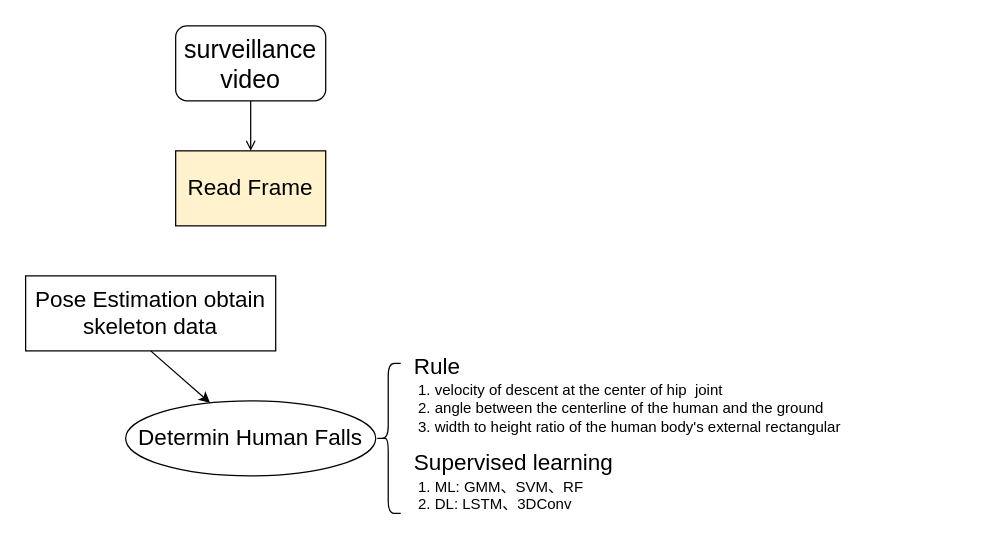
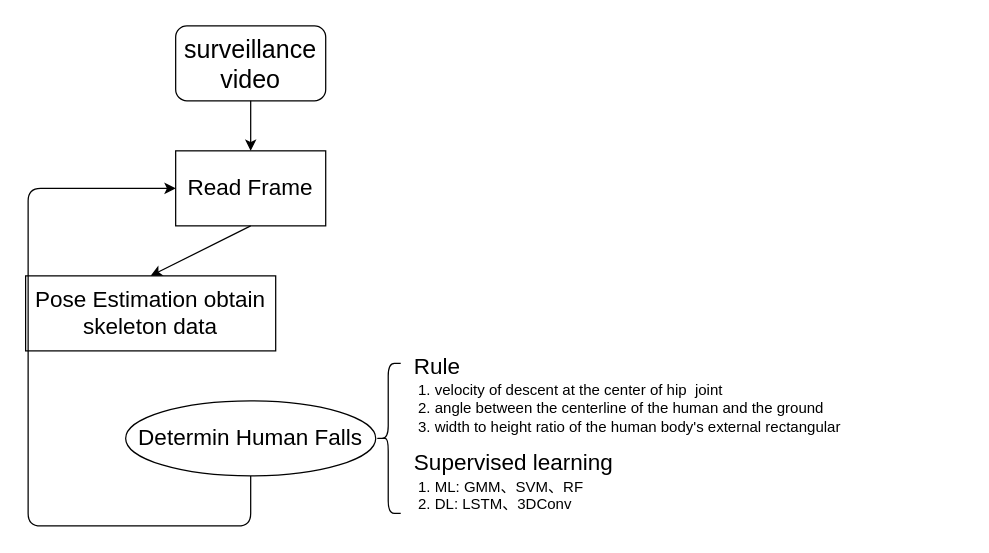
- <mxCell id="7" value="" style="endArrow=open;html=1;exitX=0.5;exitY=1;exitDx=0;exitDy=0;" edge="1" parent="1" source="2" target="6"><mxGeometry width="50" height="50" relative="1" as="geometry"><mxPoint x="122" y="250" as="sourcePoint" /><mxPoint x="172" y="200" as="targetPoint" /></mxGeometry></mxCell>
+ <mxCell id="7" value="" style="endArrow=classic;html=1;exitX=0.5;exitY=1;exitDx=0;exitDy=0;" edge="1" parent="1" source="2" target="6"><mxGeometry width="50" height="50" relative="1" as="geometry"><mxPoint x="122" y="250" as="sourcePoint" /><mxPoint x="172" y="200" as="targetPoint" /></mxGeometry></mxCell>
- <mxCell id="6" value="&lt;font style=&quot;font-size: 18px&quot;&gt;Read Frame&lt;/font&gt;" style="rounded=0;whiteSpace=wrap;html=1;fillColor=#fff2cc;" vertex="1" parent="1"><mxGeometry x="140" y="120" width="120" height="60" as="geometry" /></mxCell>
+ <mxCell id="6" value="&lt;font style=&quot;font-size: 18px&quot;&gt;Read Frame&lt;/font&gt;" style="rounded=0;whiteSpace=wrap;html=1;" vertex="1" parent="1"><mxGeometry x="140" y="120" width="120" height="60" as="geometry" /></mxCell>
+ <mxCell id="8" value="" style="endArrow=classic;html=1;exitX=0.5;exitY=1;exitDx=0;exitDy=0;entryX=0.5;entryY=0;entryDx=0;entryDy=0;" edge="1" parent="1" source="6" target="3"><mxGeometry width="50" height="50" relative="1" as="geometry"><mxPoint x="210" y="90" as="sourcePoint" /><mxPoint x="210" y="130" as="targetPoint" /></mxGeometry></mxCell>
- <mxCell id="9" value="" style="endArrow=classic;html=1;exitX=0.5;exitY=1;exitDx=0;exitDy=0;" edge="1" parent="1" source="3" target="4"><mxGeometry width="50" height="50" relative="1" as="geometry"><mxPoint x="220" y="100" as="sourcePoint" /><mxPoint x="220" y="140" as="targetPoint" /></mxGeometry></mxCell>
+ <mxCell id="5" value="" style="endArrow=classic;html=1;exitX=0.5;exitY=1;exitDx=0;exitDy=0;entryX=0;entryY=0.5;entryDx=0;entryDy=0;" edge="1" parent="1" source="4" target="6"><mxGeometry width="50" height="50" relative="1" as="geometry"><mxPoint x="210" y="270" as="sourcePoint" /><mxPoint x="260" y="150" as="targetPoint" /><Array as="points"><mxPoint x="200" y="420" /><mxPoint x="22" y="420" /><mxPoint x="22" y="150" /></Array></mxGeometry></mxCell>
